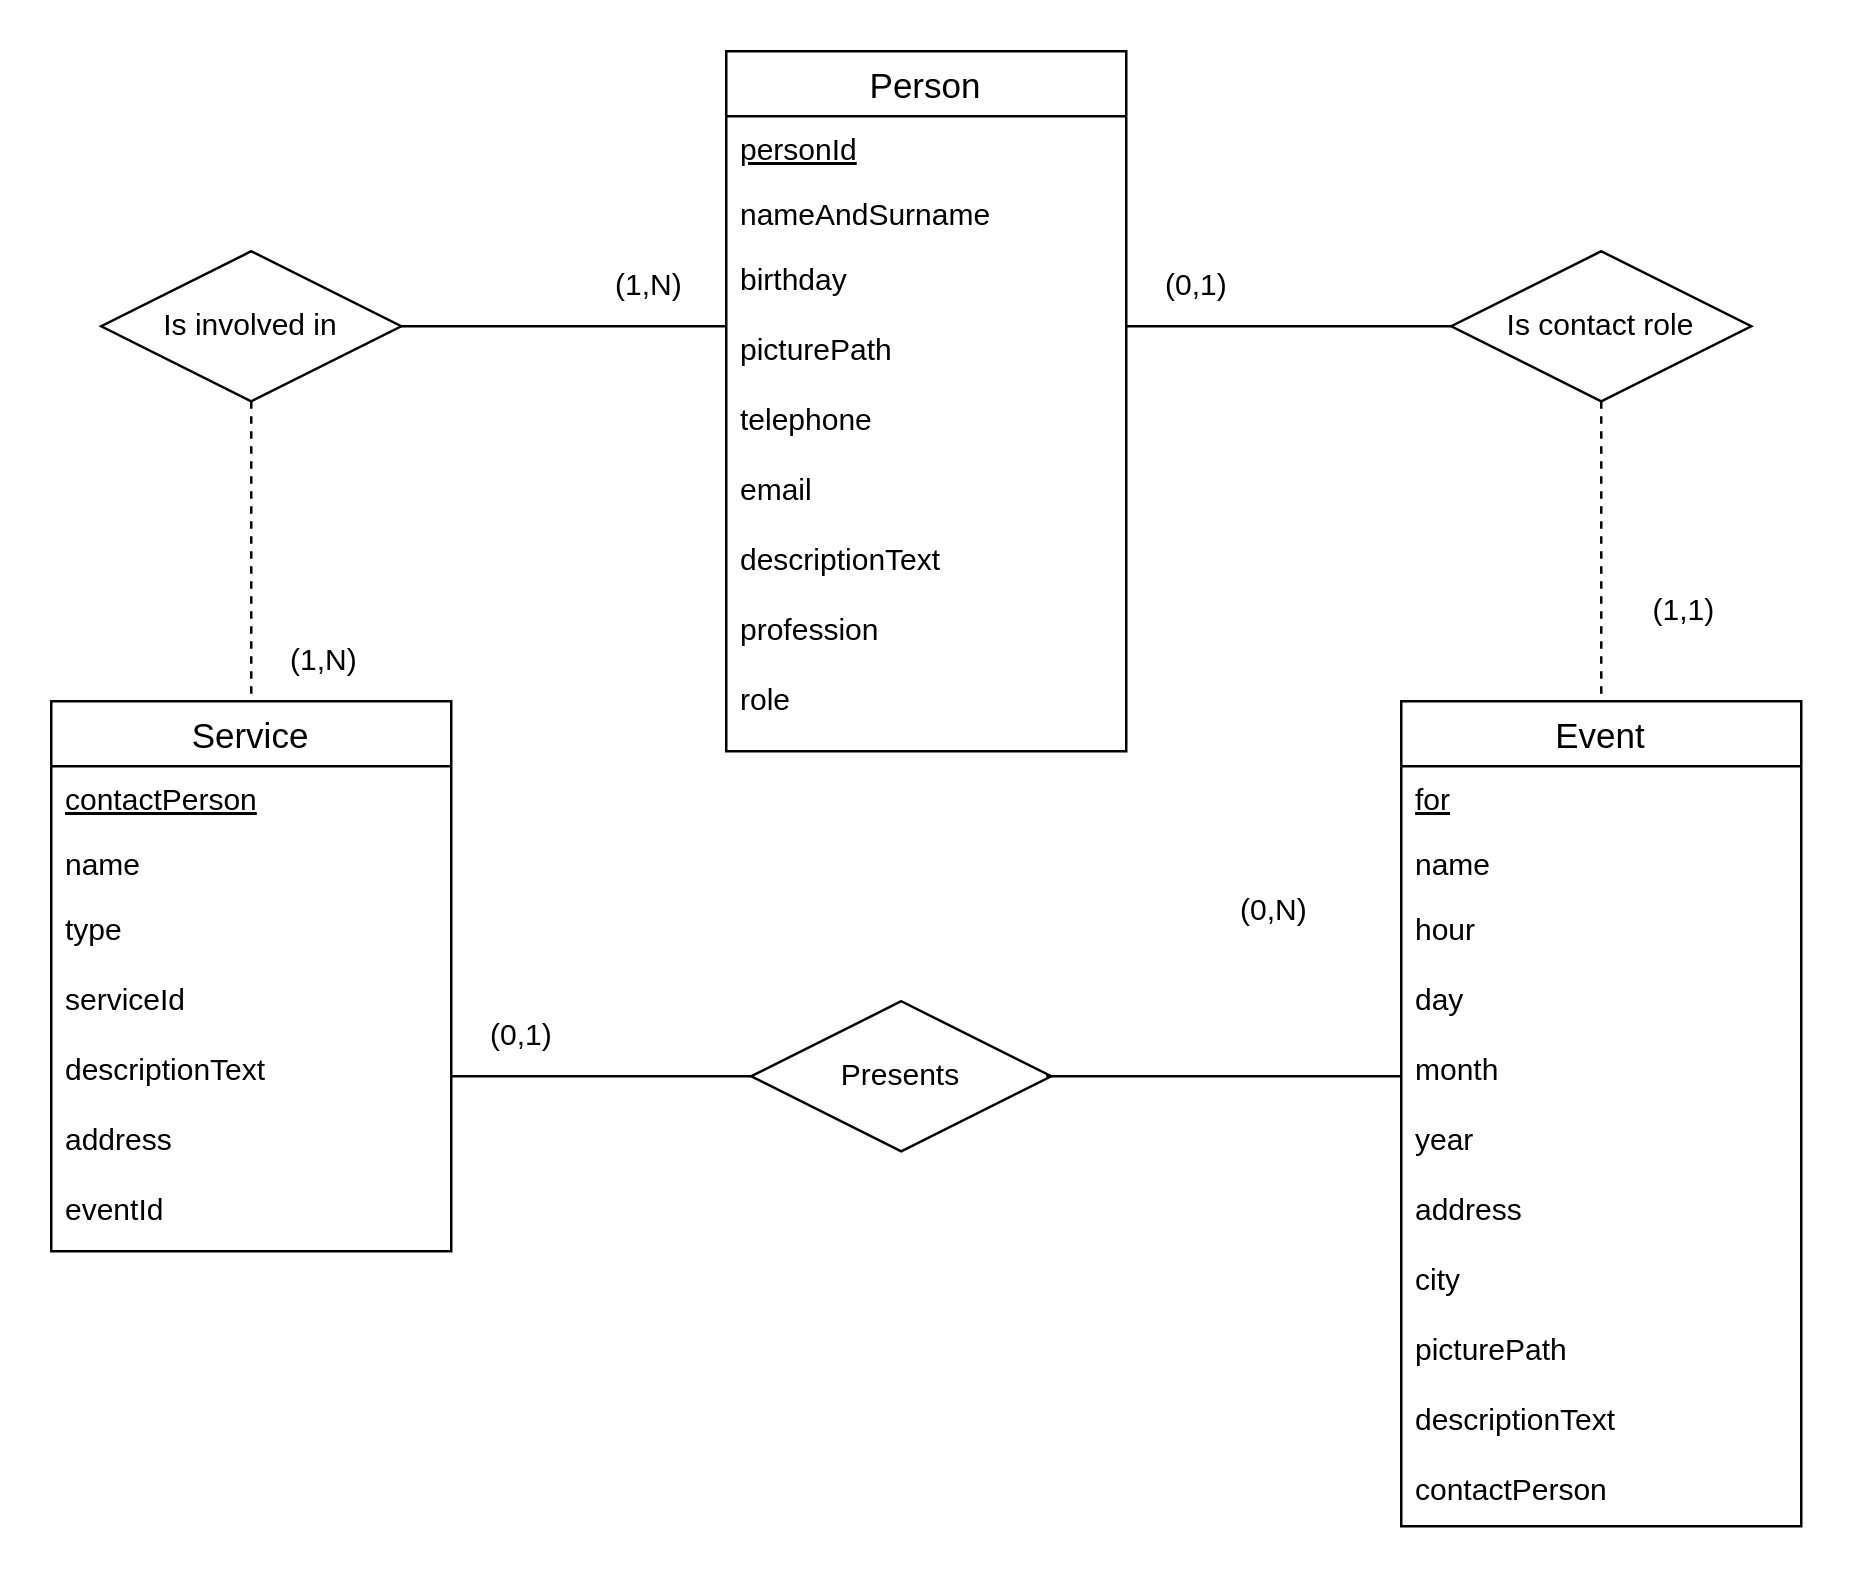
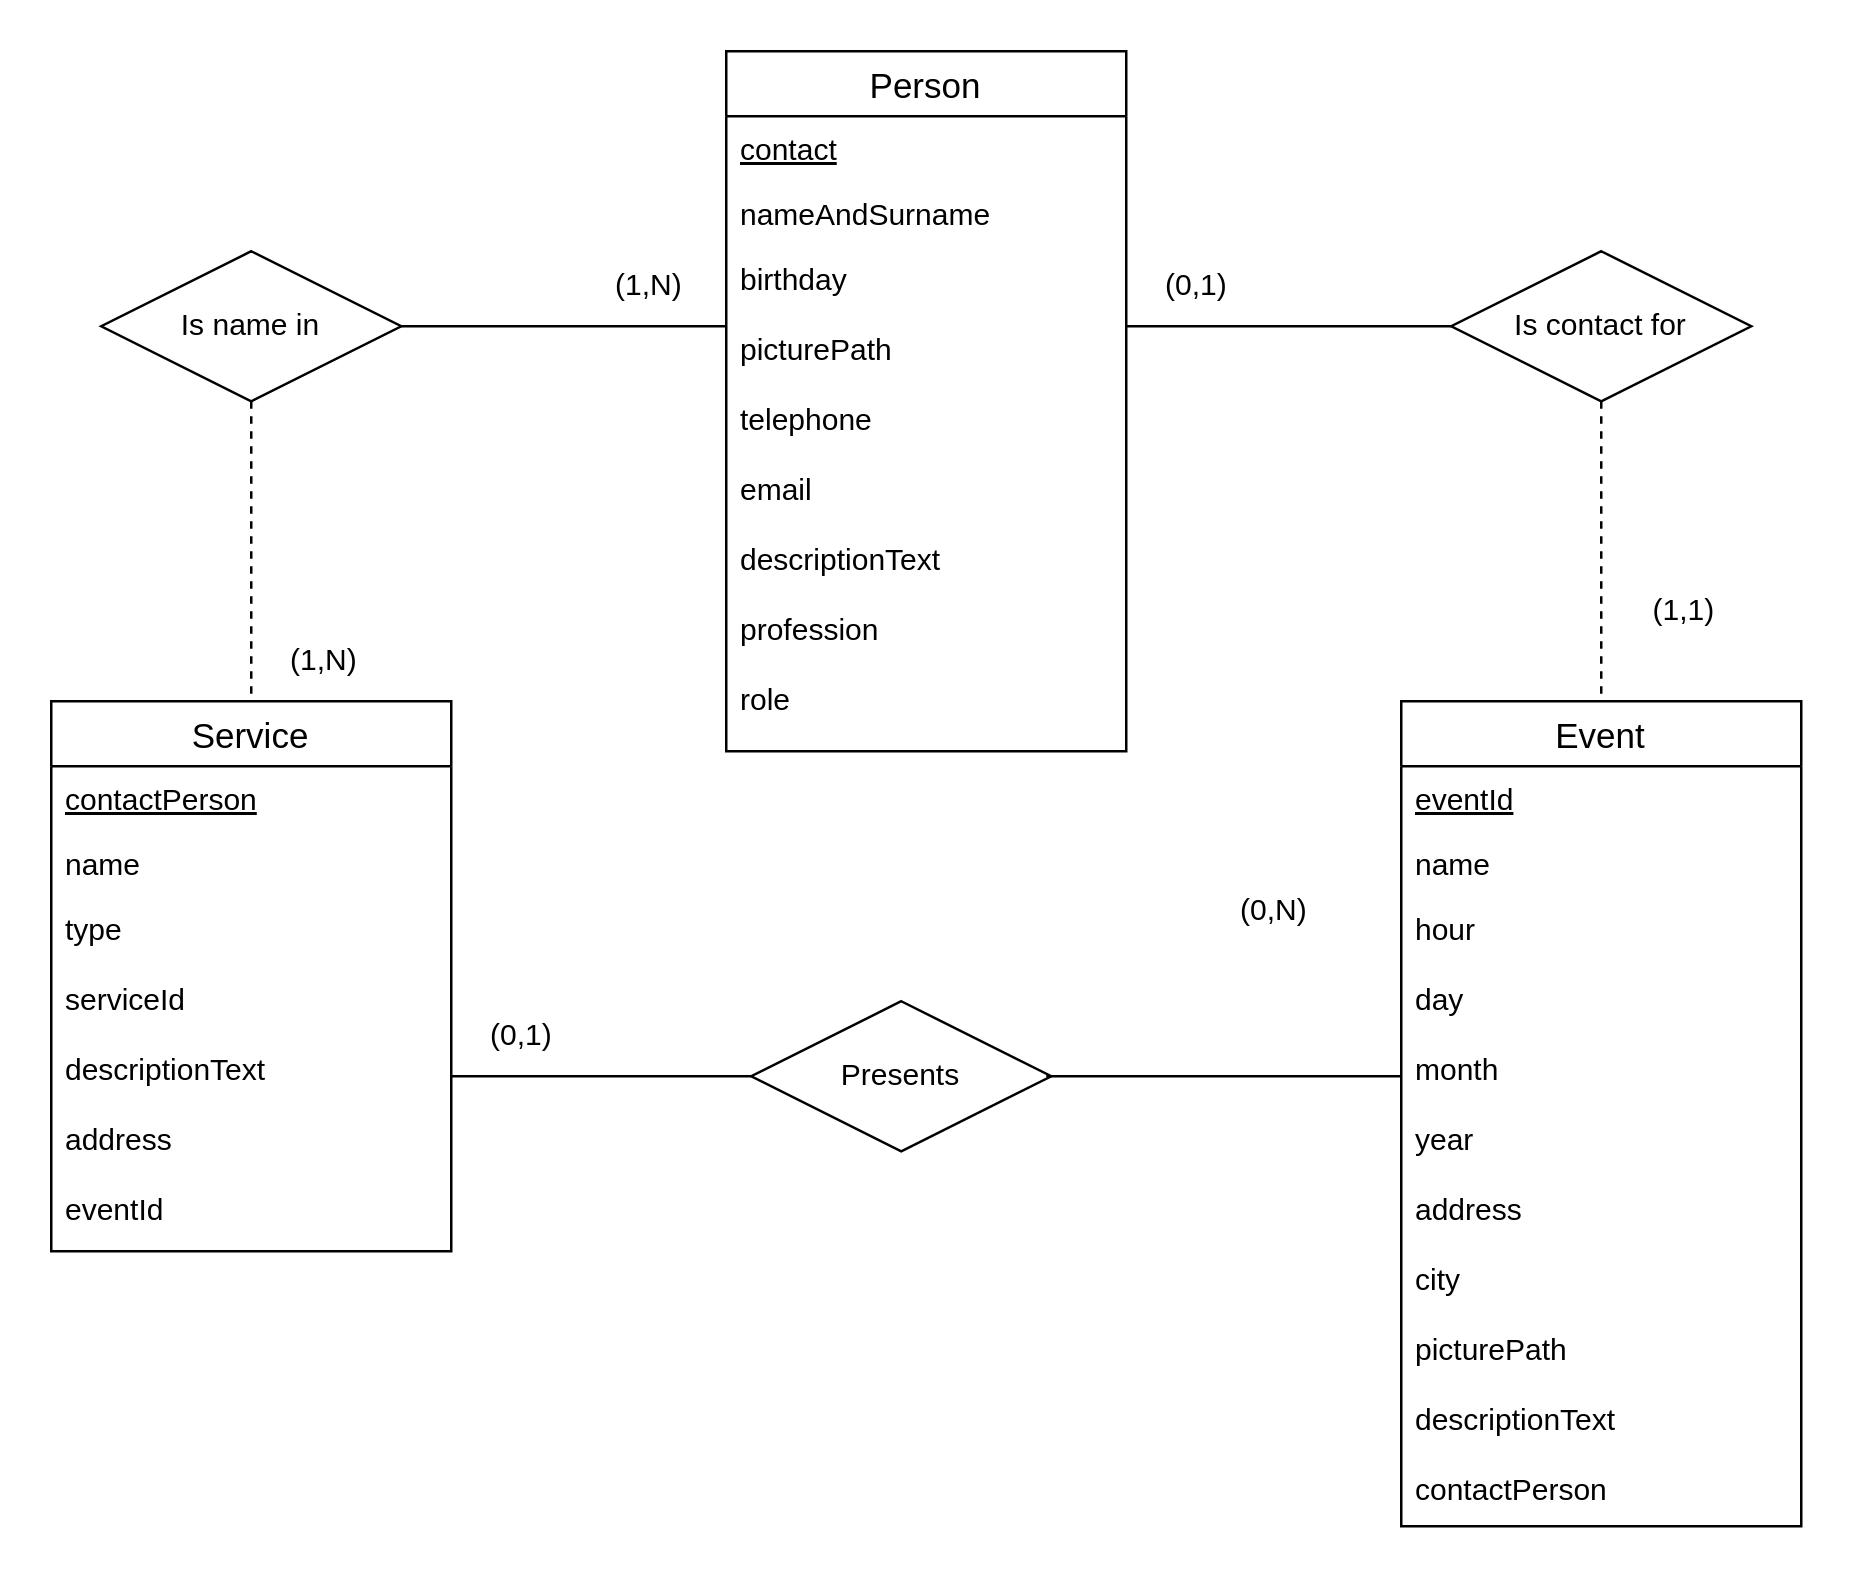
- <mxCell id="3" value="personId" style="text;strokeColor=none;fillColor=none;spacingLeft=4;spacingRight=4;overflow=hidden;rotatable=0;points=[[0,0.5],[1,0.5]];portConstraint=eastwest;fontSize=12;fontStyle=4" parent="2" vertex="1"><mxGeometry y="26" width="160" height="26" as="geometry" /></mxCell>
+ <mxCell id="3" value="contact" style="text;strokeColor=none;fillColor=none;spacingLeft=4;spacingRight=4;overflow=hidden;rotatable=0;points=[[0,0.5],[1,0.5]];portConstraint=eastwest;fontSize=12;fontStyle=4" parent="2" vertex="1"><mxGeometry y="26" width="160" height="26" as="geometry" /></mxCell>
- <mxCell id="10" value="Is involved in" style="shape=rhombus;perimeter=rhombusPerimeter;whiteSpace=wrap;html=1;align=center;" parent="1" vertex="1"><mxGeometry x="40" y="100" width="120" height="60" as="geometry" /></mxCell>
+ <mxCell id="10" value="Is name in" style="shape=rhombus;perimeter=rhombusPerimeter;whiteSpace=wrap;html=1;align=center;" parent="1" vertex="1"><mxGeometry x="40" y="100" width="120" height="60" as="geometry" /></mxCell>
- <mxCell id="15" value="Is contact role" style="shape=rhombus;perimeter=rhombusPerimeter;whiteSpace=wrap;html=1;align=center;" parent="1" vertex="1"><mxGeometry x="580" y="100" width="120" height="60" as="geometry" /></mxCell>
+ <mxCell id="15" value="Is contact for" style="shape=rhombus;perimeter=rhombusPerimeter;whiteSpace=wrap;html=1;align=center;" parent="1" vertex="1"><mxGeometry x="580" y="100" width="120" height="60" as="geometry" /></mxCell>
- <mxCell id="21" value="for" style="text;strokeColor=none;fillColor=none;spacingLeft=4;spacingRight=4;overflow=hidden;rotatable=0;points=[[0,0.5],[1,0.5]];portConstraint=eastwest;fontSize=12;fontStyle=4" parent="20" vertex="1"><mxGeometry y="26" width="160" height="26" as="geometry" /></mxCell>
+ <mxCell id="21" value="eventId" style="text;strokeColor=none;fillColor=none;spacingLeft=4;spacingRight=4;overflow=hidden;rotatable=0;points=[[0,0.5],[1,0.5]];portConstraint=eastwest;fontSize=12;fontStyle=4" parent="20" vertex="1"><mxGeometry y="26" width="160" height="26" as="geometry" /></mxCell>
